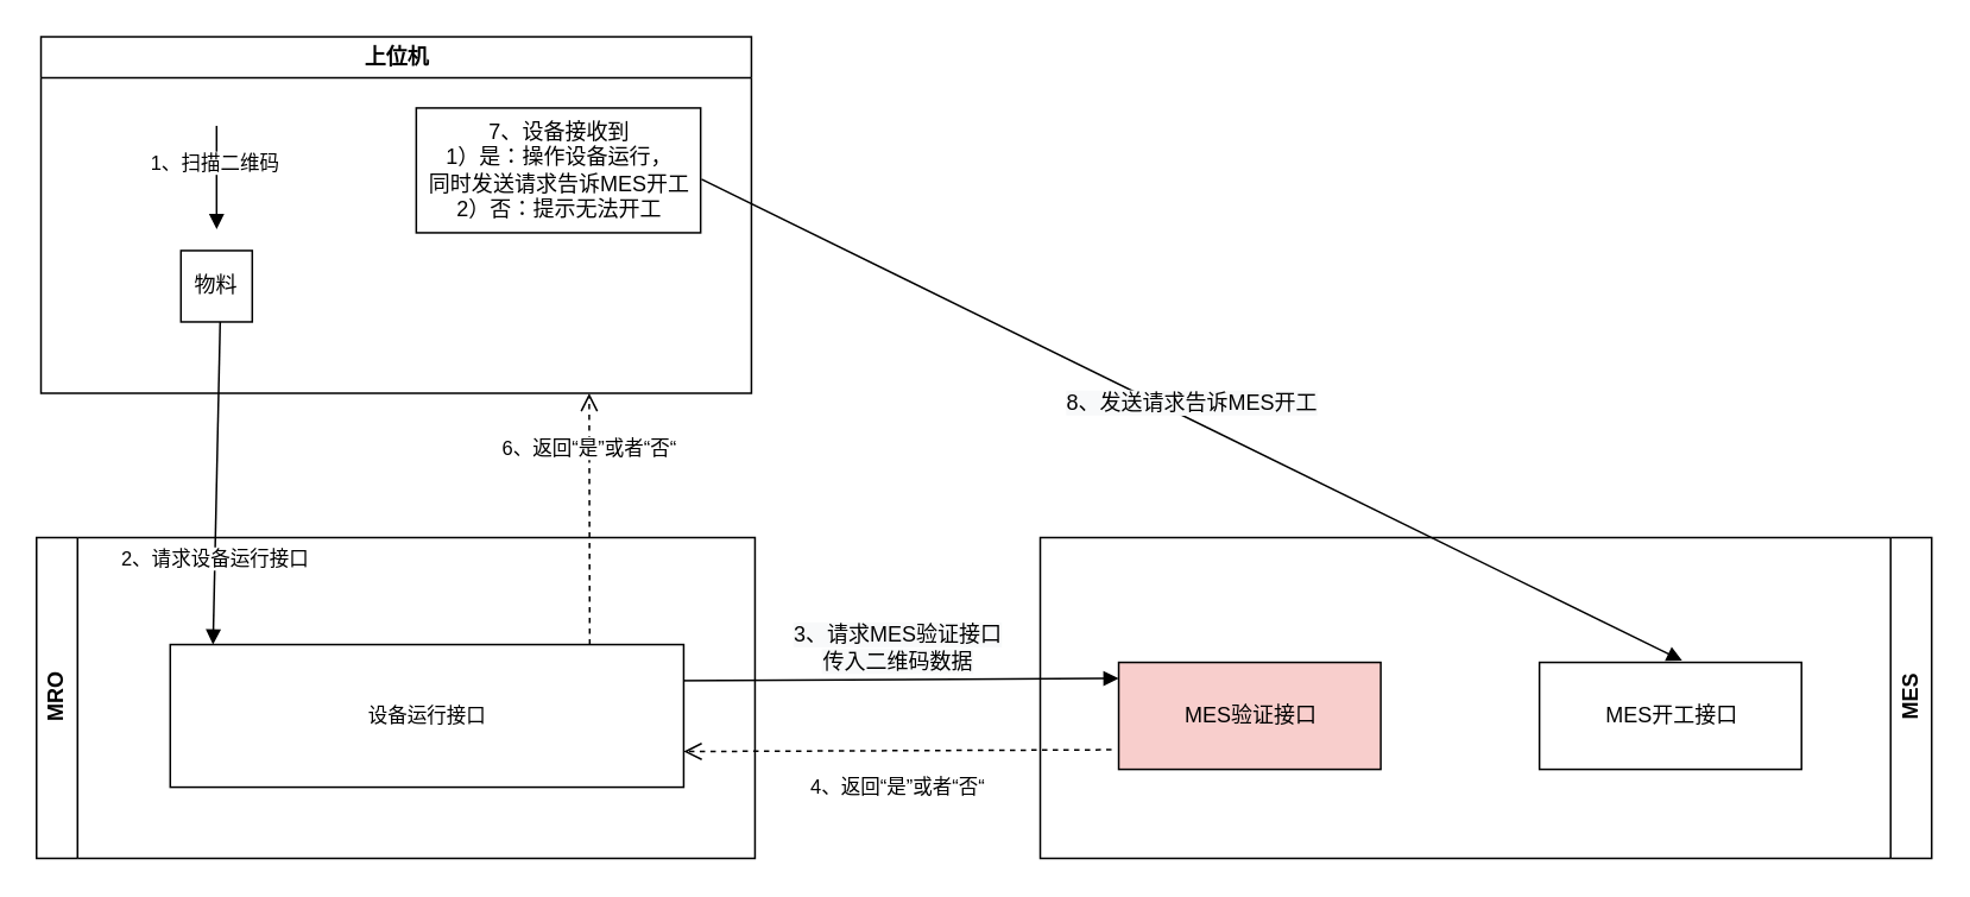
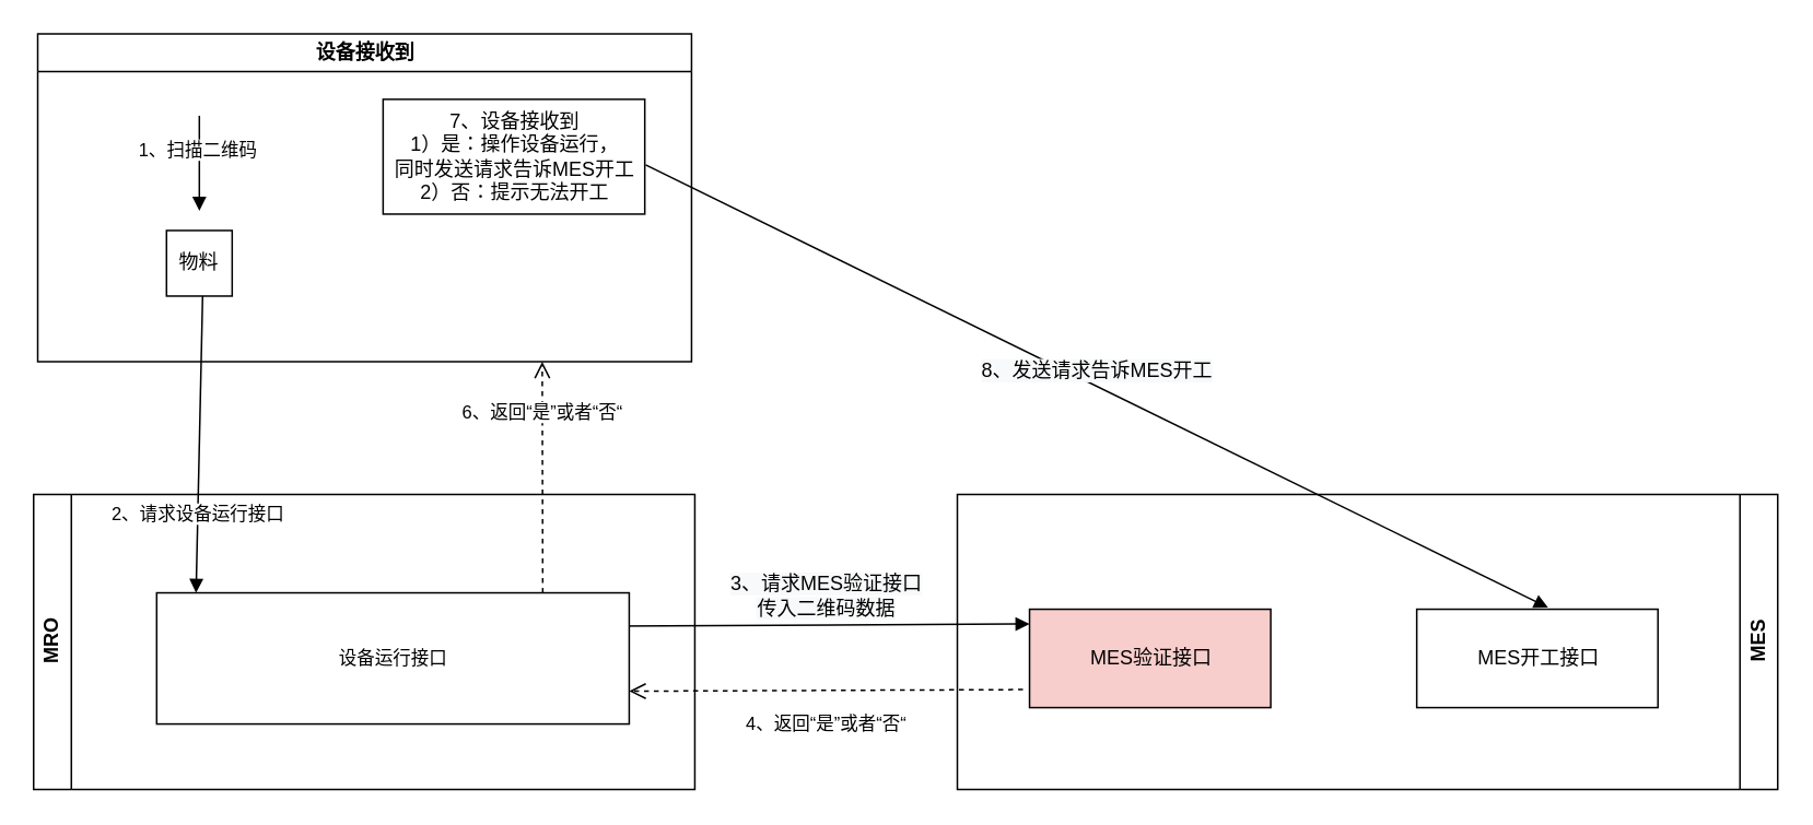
- <mxCell id="13" value="上位机" style="swimlane;whiteSpace=wrap;html=1;" parent="1" vertex="1"><mxGeometry x="22.5" y="20" width="398.5" height="200" as="geometry" /></mxCell>
+ <mxCell id="13" value="设备接收到" style="swimlane;whiteSpace=wrap;html=1;" parent="1" vertex="1"><mxGeometry x="22.5" y="20" width="398.5" height="200" as="geometry" /></mxCell>
